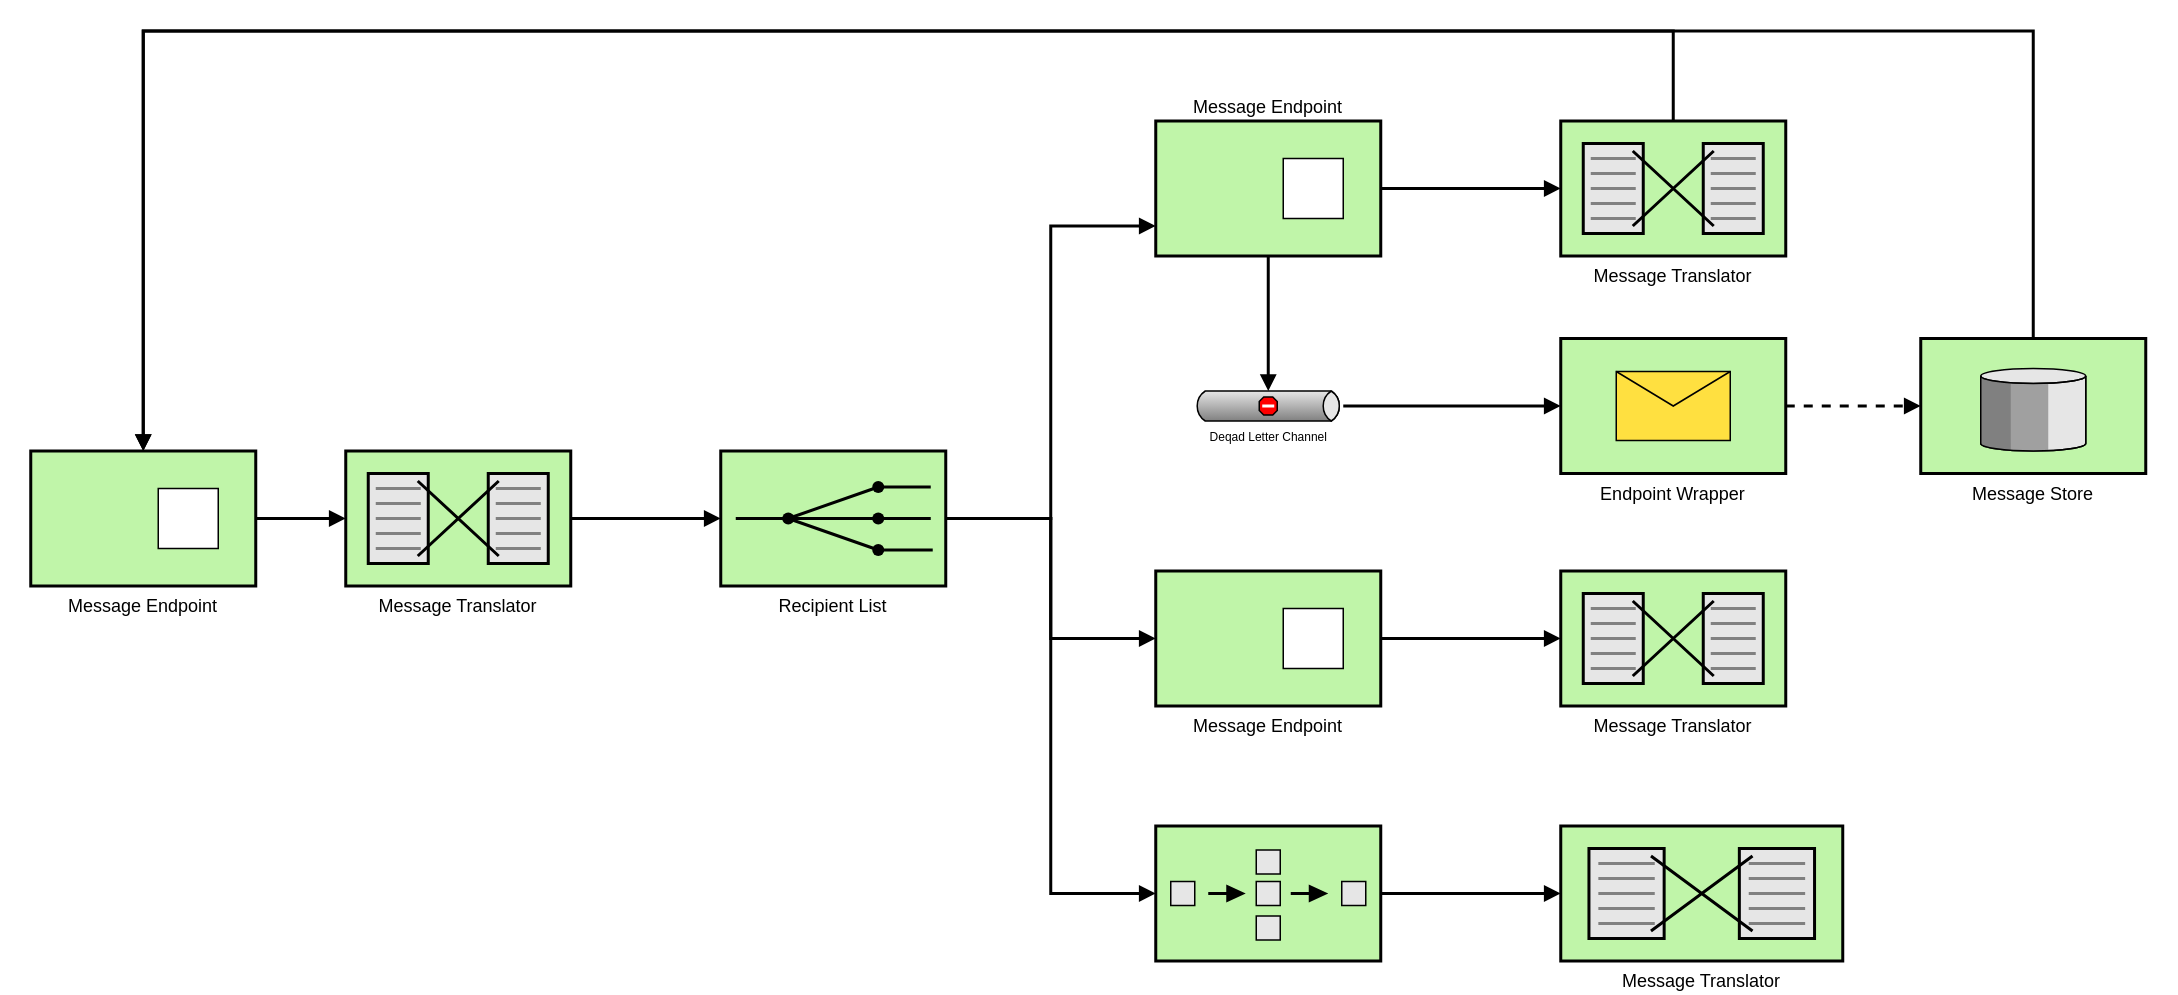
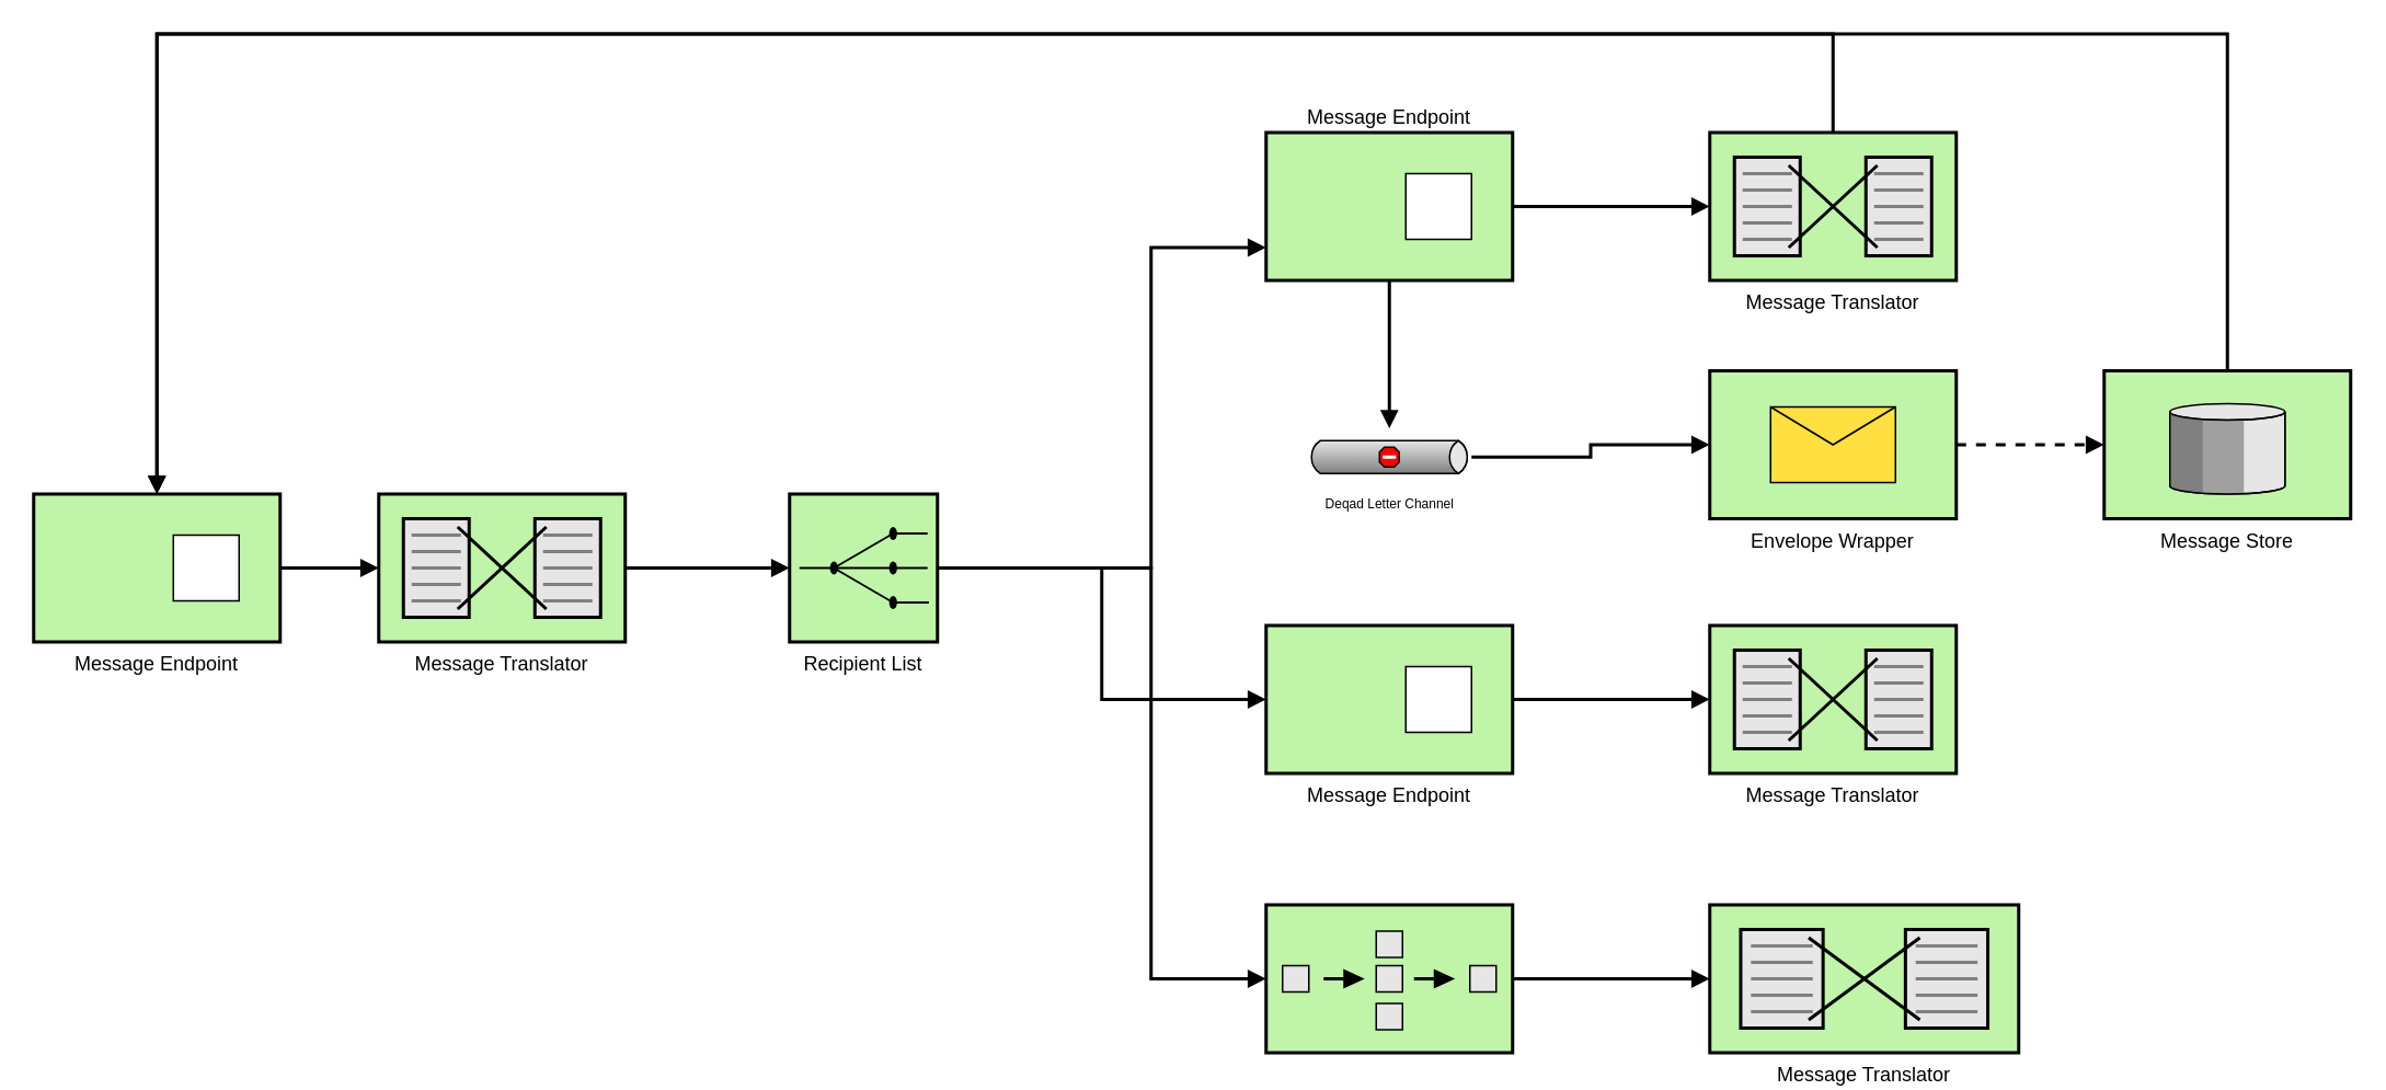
- <mxCell id="22" value="Deqad Letter Channel" style="strokeWidth=1;strokeColor=#000000;dashed=0;align=center;html=1;fontSize=8;shape=mxgraph.eip.deadLetterChannel;verticalLabelPosition=bottom;labelBackgroundColor=#ffffff;verticalAlign=top;" parent="1" vertex="1"><mxGeometry x="795" y="260" width="100" height="20" as="geometry" /></mxCell>
+ <mxCell id="22" value="Deqad Letter Channel" style="strokeWidth=1;strokeColor=#000000;dashed=0;align=center;html=1;fontSize=8;shape=mxgraph.eip.deadLetterChannel;verticalLabelPosition=bottom;labelBackgroundColor=#ffffff;verticalAlign=top;" parent="1" vertex="1"><mxGeometry x="795" y="260" width="100" height="35" as="geometry" /></mxCell>
- <mxCell id="24" value="Endpoint Wrapper" style="strokeWidth=2;dashed=0;align=center;fontSize=12;fillColor=#c0f5a9;verticalLabelPosition=bottom;verticalAlign=top;strokeColor=#000000;shape=mxgraph.eip.envelope_wrapper;" parent="1" vertex="1"><mxGeometry x="1040" y="225" width="150" height="90" as="geometry" /></mxCell>
+ <mxCell id="24" value="Envelope Wrapper" style="strokeWidth=2;dashed=0;align=center;fontSize=12;fillColor=#c0f5a9;verticalLabelPosition=bottom;verticalAlign=top;strokeColor=#000000;shape=mxgraph.eip.envelope_wrapper;" parent="1" vertex="1"><mxGeometry x="1040" y="225" width="150" height="90" as="geometry" /></mxCell>
- <mxCell id="7" value="Recipient List" style="strokeWidth=2;dashed=0;align=center;fontSize=12;fillColor=#c0f5a9;verticalLabelPosition=bottom;verticalAlign=top;strokeColor=#000000;shape=mxgraph.eip.recipient_list;" parent="1" vertex="1"><mxGeometry x="480" y="300" width="150" height="90" as="geometry" /></mxCell>
+ <mxCell id="7" value="Recipient List" style="strokeWidth=2;dashed=0;align=center;fontSize=12;fillColor=#c0f5a9;verticalLabelPosition=bottom;verticalAlign=top;strokeColor=#000000;shape=mxgraph.eip.recipient_list;" parent="1" vertex="1"><mxGeometry x="480" y="300" width="90" height="90" as="geometry" /></mxCell>
